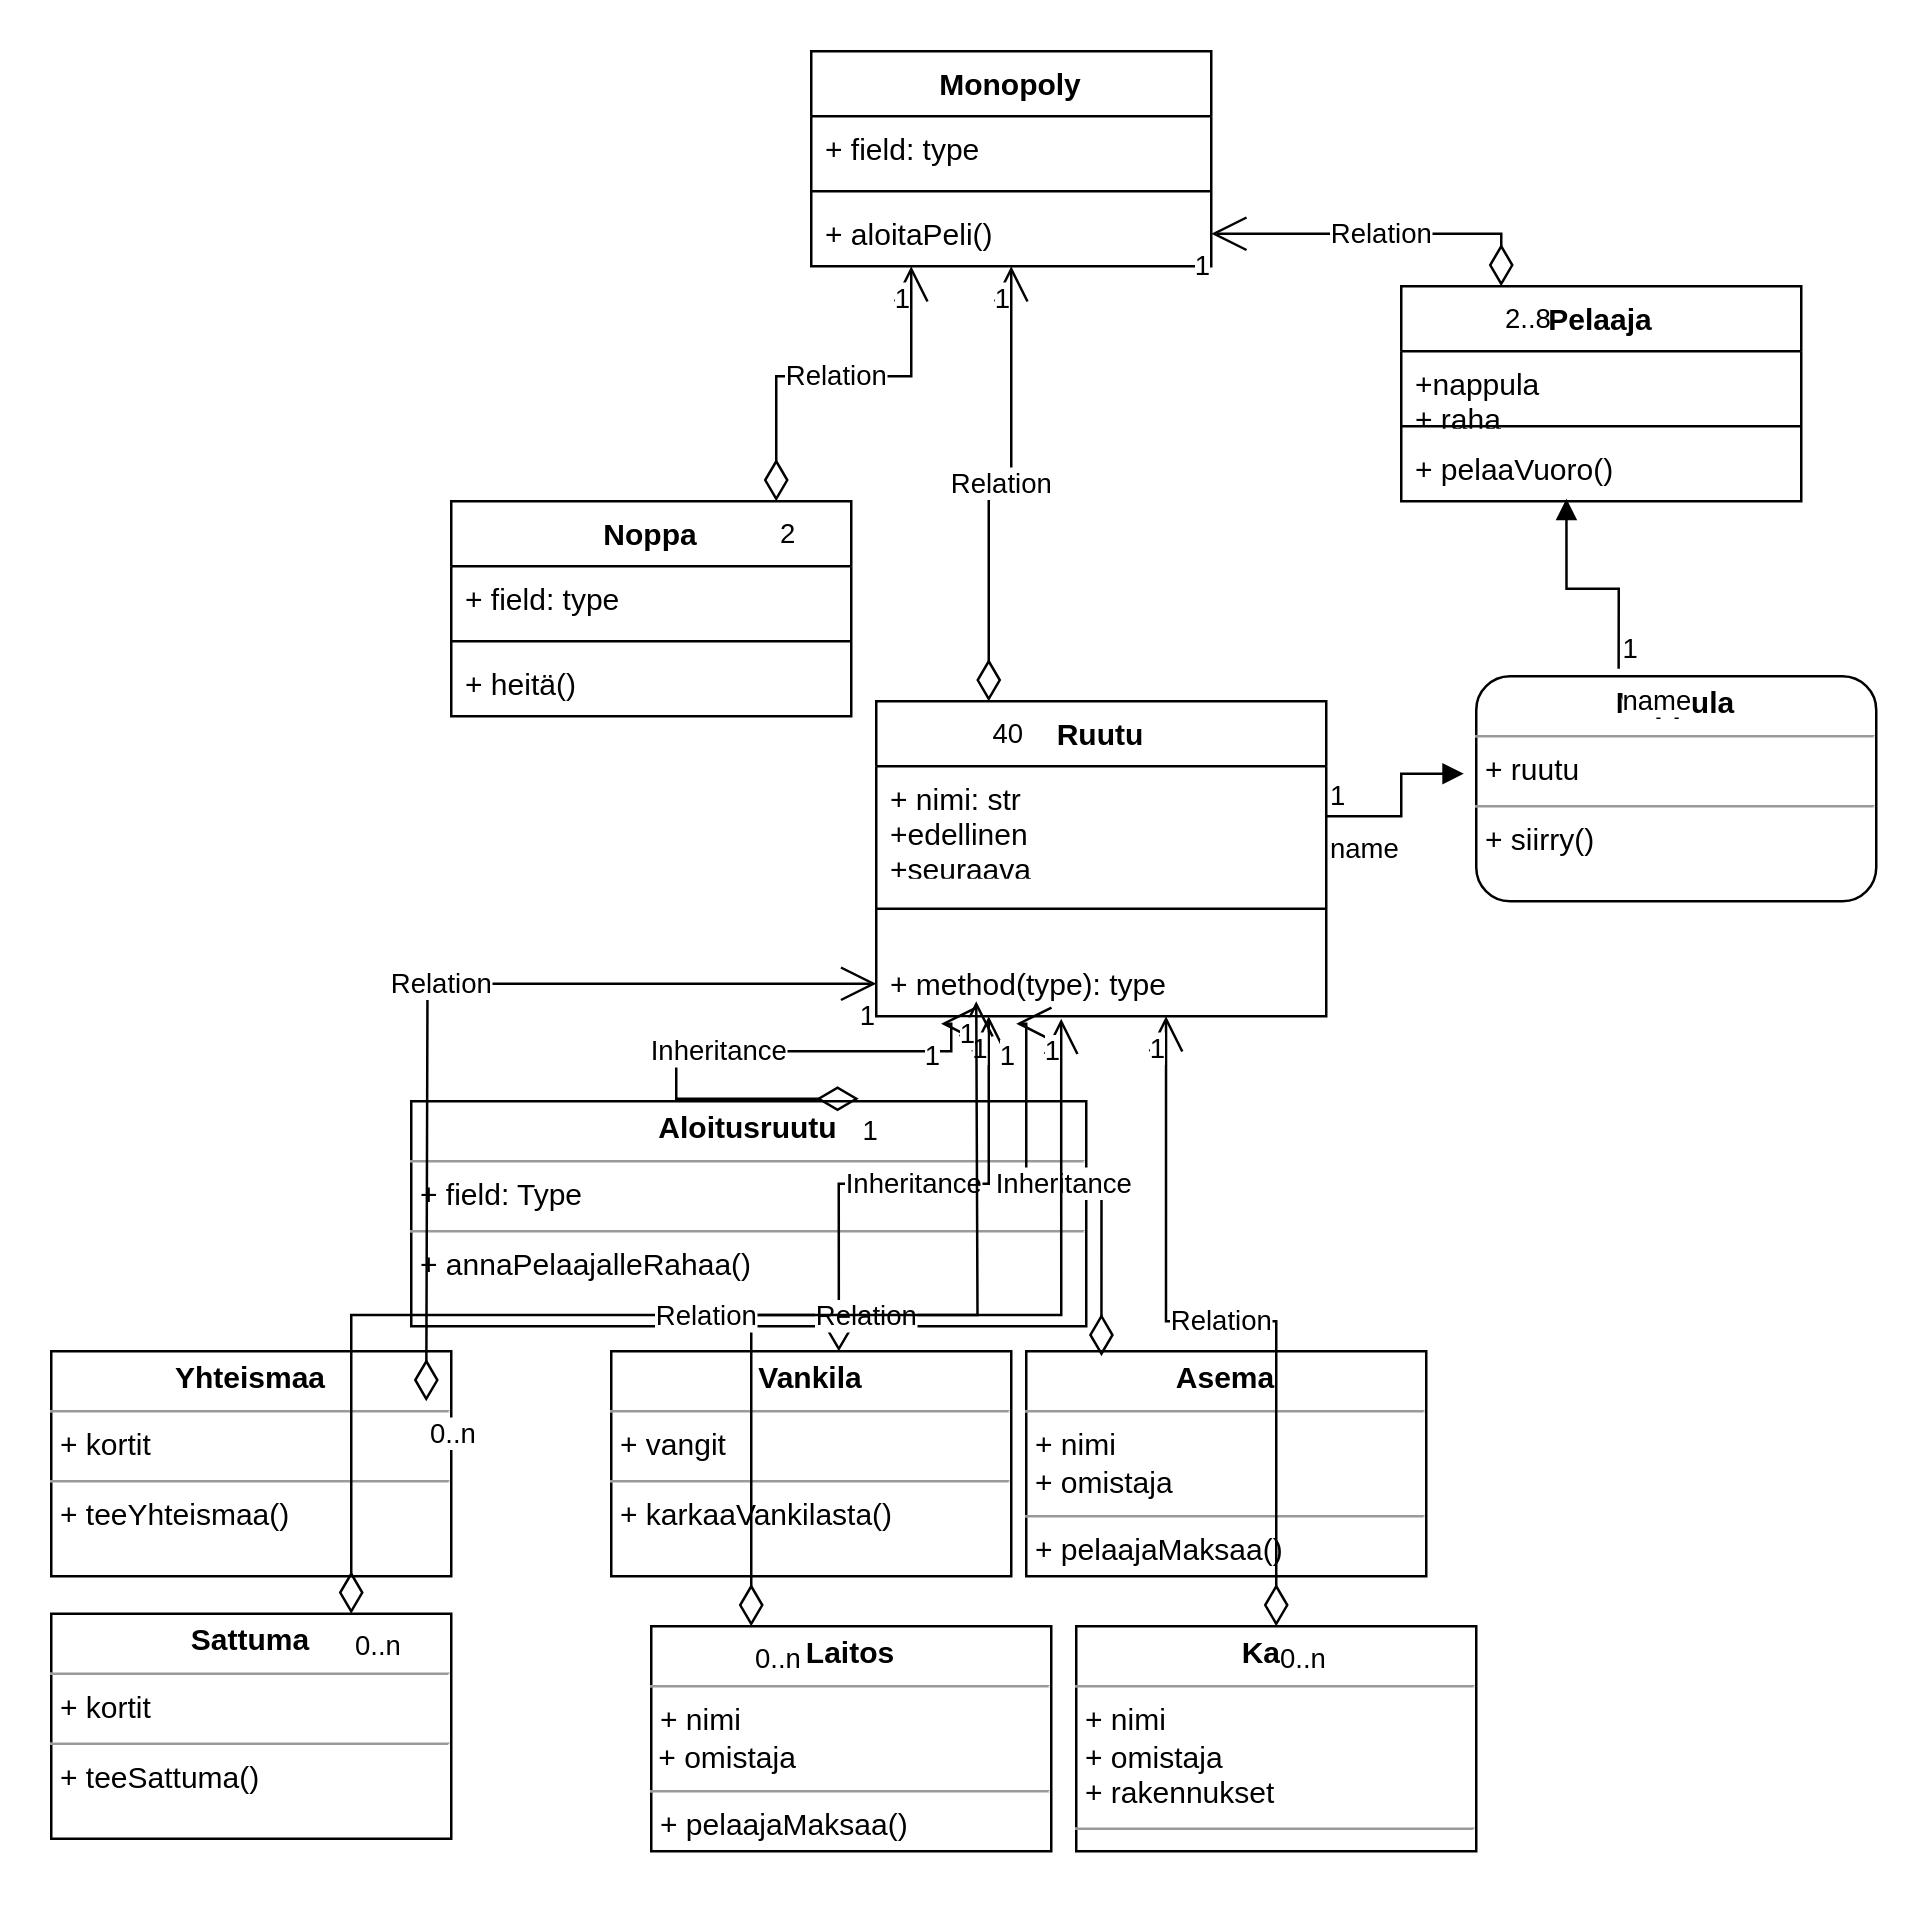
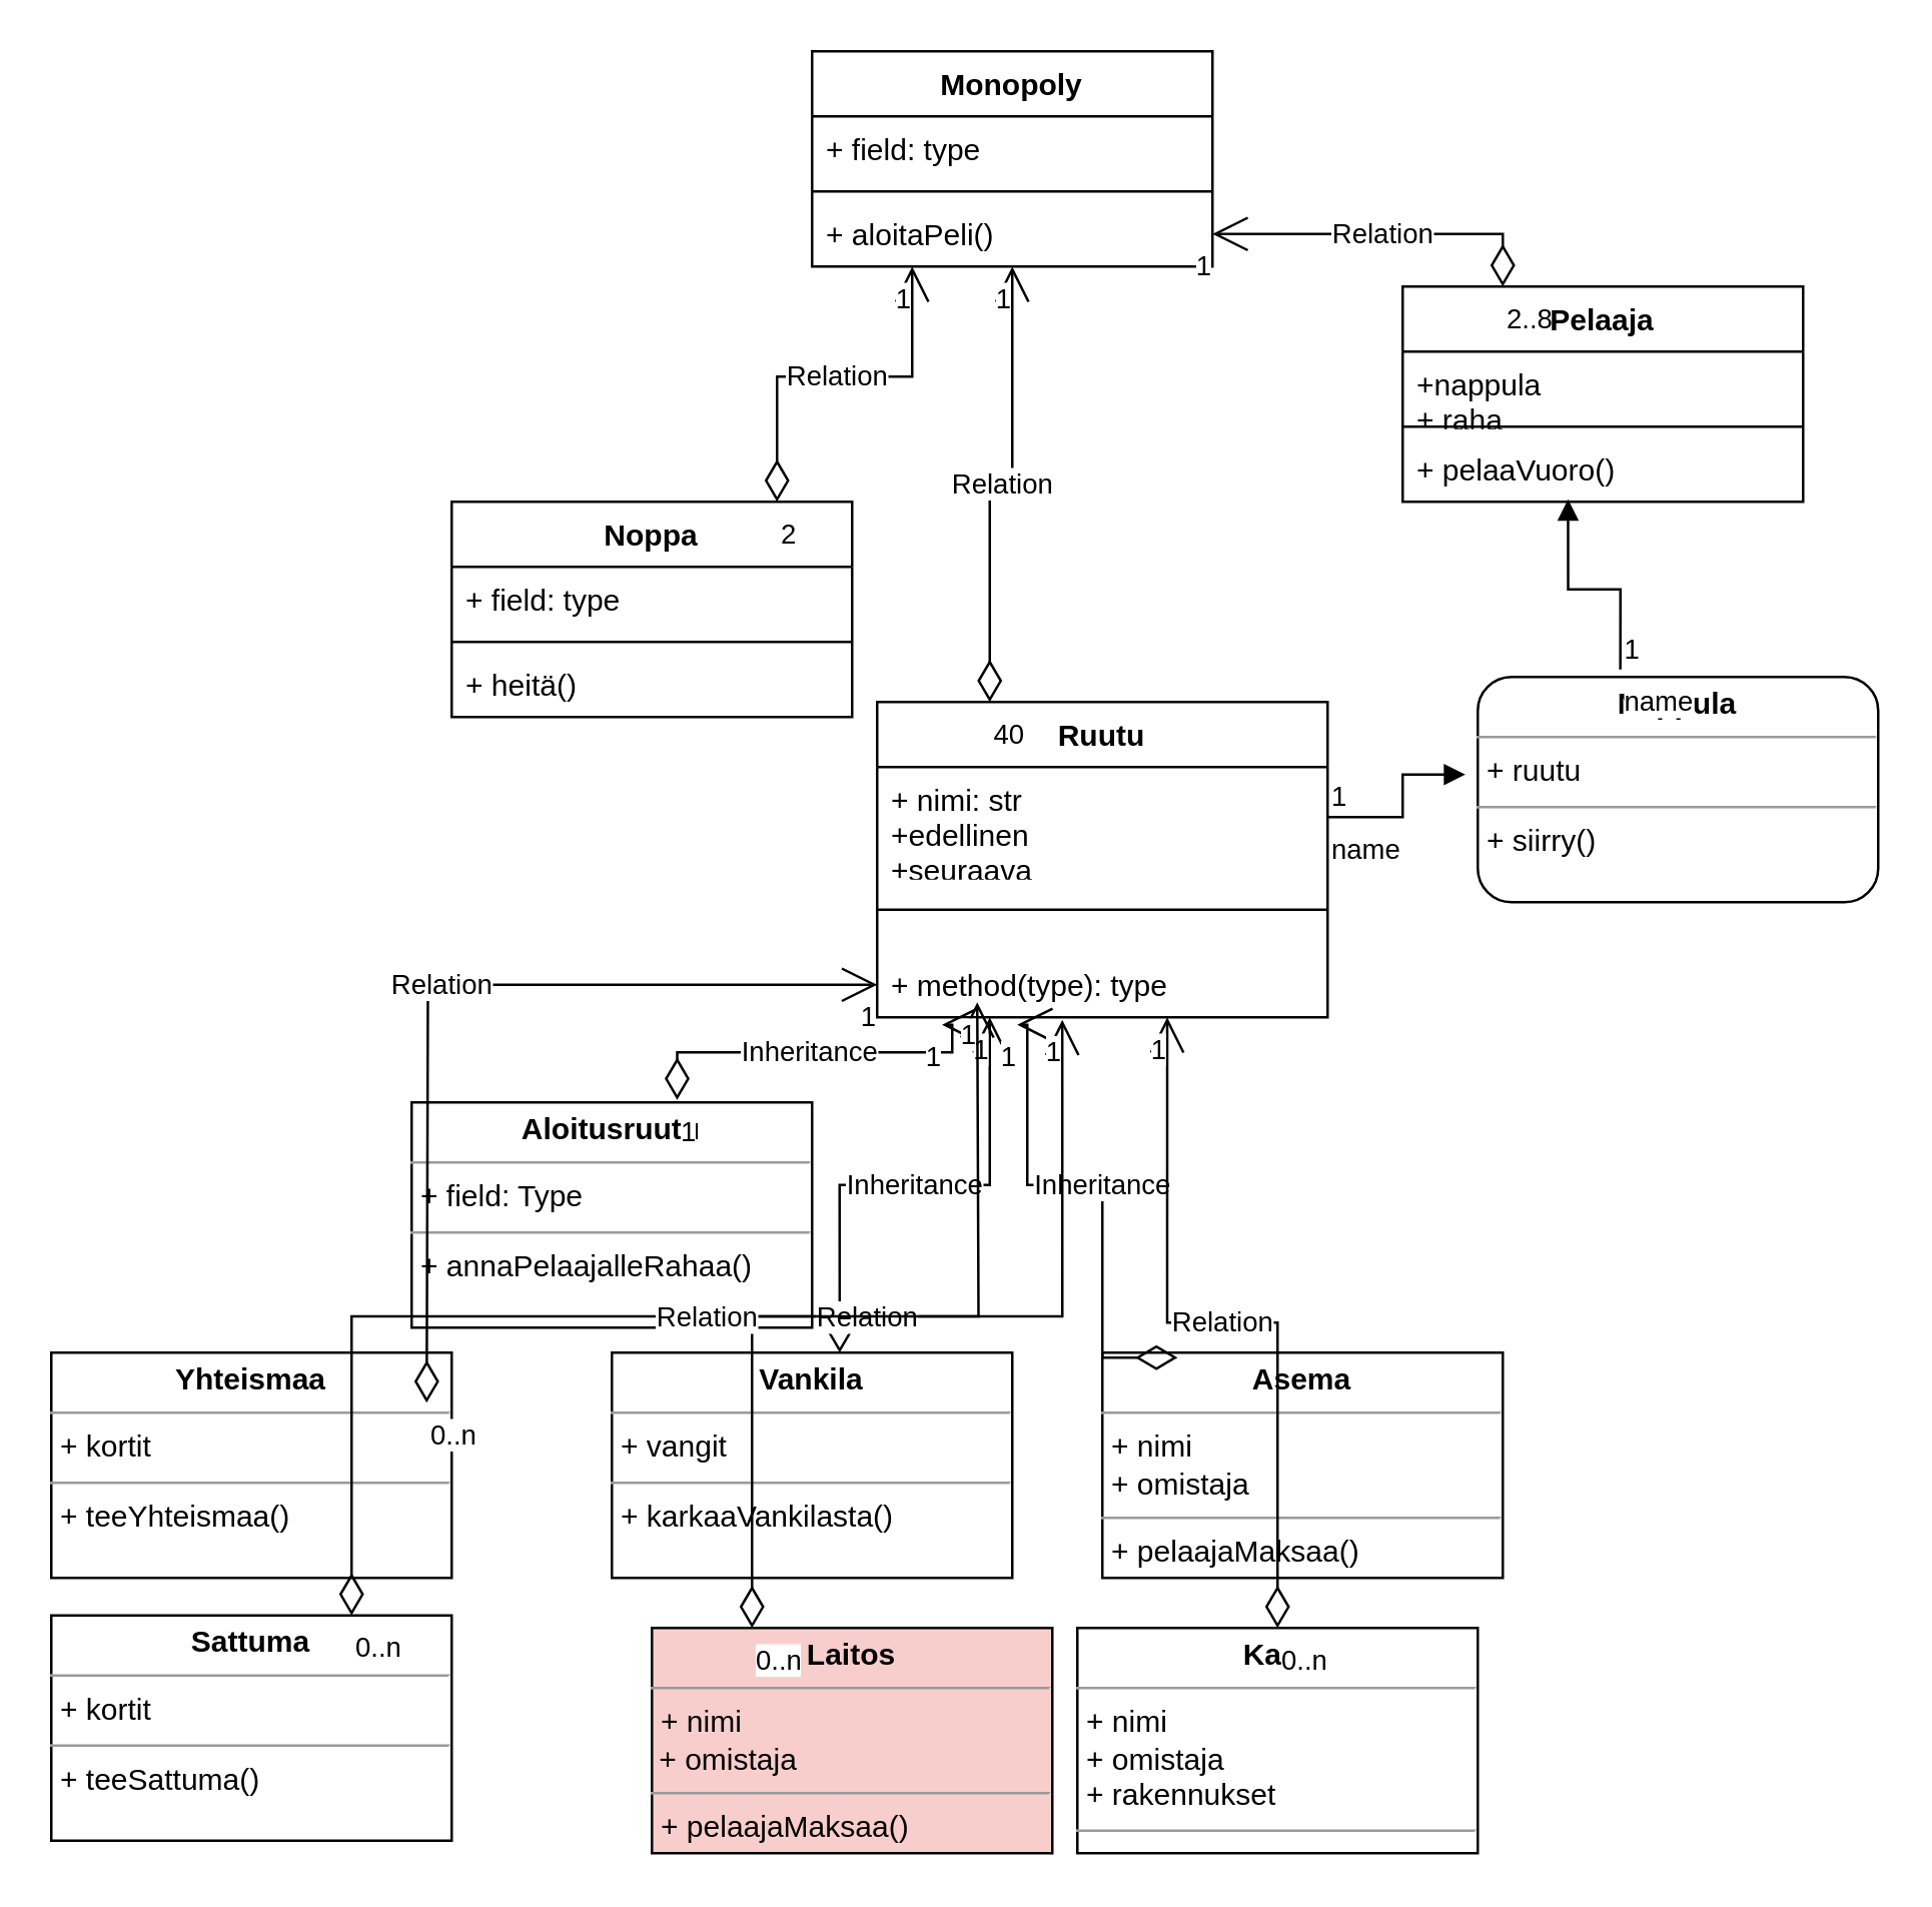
- <mxCell id="33" value="&lt;p style=&quot;margin: 0px ; margin-top: 4px ; text-align: center&quot;&gt;&lt;b&gt;Aloitusruutu&lt;/b&gt;&lt;/p&gt;&lt;hr size=&quot;1&quot;&gt;&lt;p style=&quot;margin: 0px ; margin-left: 4px&quot;&gt;+ field: Type&lt;/p&gt;&lt;hr size=&quot;1&quot;&gt;&lt;p style=&quot;margin: 0px ; margin-left: 4px&quot;&gt;+ annaPelaajalleRahaa()&lt;br&gt;&lt;/p&gt;" style="verticalAlign=top;align=left;overflow=fill;fontSize=12;fontFamily=Helvetica;html=1;" vertex="1" parent="1"><mxGeometry x="164" y="440" width="270" height="90" as="geometry" /></mxCell>
+ <mxCell id="33" value="&lt;p style=&quot;margin: 0px ; margin-top: 4px ; text-align: center&quot;&gt;&lt;b&gt;Aloitusruutu&lt;/b&gt;&lt;/p&gt;&lt;hr size=&quot;1&quot;&gt;&lt;p style=&quot;margin: 0px ; margin-left: 4px&quot;&gt;+ field: Type&lt;/p&gt;&lt;hr size=&quot;1&quot;&gt;&lt;p style=&quot;margin: 0px ; margin-left: 4px&quot;&gt;+ annaPelaajalleRahaa()&lt;br&gt;&lt;/p&gt;" style="verticalAlign=top;align=left;overflow=fill;fontSize=12;fontFamily=Helvetica;html=1;" vertex="1" parent="1"><mxGeometry x="164" y="440" width="160" height="90" as="geometry" /></mxCell>
- <mxCell id="32" value="&lt;p style=&quot;margin: 0px ; margin-top: 4px ; text-align: center&quot;&gt;&lt;b&gt;Asema&lt;/b&gt;&lt;br&gt;&lt;/p&gt;&lt;hr size=&quot;1&quot;&gt;&lt;p style=&quot;margin: 0px ; margin-left: 4px&quot;&gt;+ nimi&lt;/p&gt;&lt;p style=&quot;margin: 0px ; margin-left: 4px&quot;&gt;+ omistaja&lt;br&gt;&lt;/p&gt;&lt;hr size=&quot;1&quot;&gt;&lt;p style=&quot;margin: 0px ; margin-left: 4px&quot;&gt;+ pelaajaMaksaa()&lt;br&gt;&lt;/p&gt;" style="verticalAlign=top;align=left;overflow=fill;fontSize=12;fontFamily=Helvetica;html=1;" vertex="1" parent="1"><mxGeometry x="410" y="540" width="160" height="90" as="geometry" /></mxCell>
+ <mxCell id="32" value="&lt;p style=&quot;margin: 0px ; margin-top: 4px ; text-align: center&quot;&gt;&lt;b&gt;Asema&lt;/b&gt;&lt;br&gt;&lt;/p&gt;&lt;hr size=&quot;1&quot;&gt;&lt;p style=&quot;margin: 0px ; margin-left: 4px&quot;&gt;+ nimi&lt;/p&gt;&lt;p style=&quot;margin: 0px ; margin-left: 4px&quot;&gt;+ omistaja&lt;br&gt;&lt;/p&gt;&lt;hr size=&quot;1&quot;&gt;&lt;p style=&quot;margin: 0px ; margin-left: 4px&quot;&gt;+ pelaajaMaksaa()&lt;br&gt;&lt;/p&gt;" style="verticalAlign=top;align=left;overflow=fill;fontSize=12;fontFamily=Helvetica;html=1;" vertex="1" parent="1"><mxGeometry x="440" y="540" width="160" height="90" as="geometry" /></mxCell>
- <mxCell id="43" value="&lt;p style=&quot;margin: 0px ; margin-top: 4px ; text-align: center&quot;&gt;&lt;b&gt;Laitos&lt;/b&gt;&lt;/p&gt;&lt;hr size=&quot;1&quot;&gt;&lt;p style=&quot;margin: 0px ; margin-left: 4px&quot;&gt;+ nimi&lt;br&gt;&lt;/p&gt;&lt;div&gt;&amp;nbsp;+ omistaja&lt;br&gt;&lt;/div&gt;&lt;hr size=&quot;1&quot;&gt;&lt;p style=&quot;margin: 0px ; margin-left: 4px&quot;&gt;+ pelaajaMaksaa()&lt;br&gt;&lt;/p&gt;" style="verticalAlign=top;align=left;overflow=fill;fontSize=12;fontFamily=Helvetica;html=1;" vertex="1" parent="1"><mxGeometry x="260" y="650" width="160" height="90" as="geometry" /></mxCell>
+ <mxCell id="43" value="&lt;p style=&quot;margin: 0px ; margin-top: 4px ; text-align: center&quot;&gt;&lt;b&gt;Laitos&lt;/b&gt;&lt;/p&gt;&lt;hr size=&quot;1&quot;&gt;&lt;p style=&quot;margin: 0px ; margin-left: 4px&quot;&gt;+ nimi&lt;br&gt;&lt;/p&gt;&lt;div&gt;&amp;nbsp;+ omistaja&lt;br&gt;&lt;/div&gt;&lt;hr size=&quot;1&quot;&gt;&lt;p style=&quot;margin: 0px ; margin-left: 4px&quot;&gt;+ pelaajaMaksaa()&lt;br&gt;&lt;/p&gt;" style="verticalAlign=top;align=left;overflow=fill;fontSize=12;fontFamily=Helvetica;html=1;fillColor=#f8cecc;" vertex="1" parent="1"><mxGeometry x="260" y="650" width="160" height="90" as="geometry" /></mxCell>
